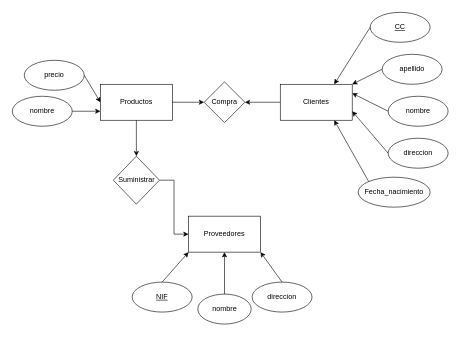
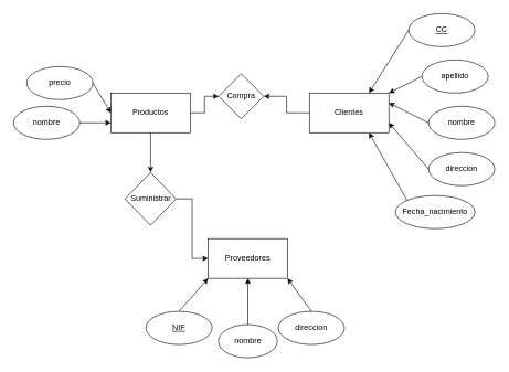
- <mxCell id="12" value="Compra" style="rhombus;whiteSpace=wrap;html=1;" vertex="1" parent="1"><mxGeometry x="340" y="136" width="68" height="68" as="geometry" /></mxCell>
+ <mxCell id="12" value="Compra" style="rhombus;whiteSpace=wrap;html=1;" vertex="1" parent="1"><mxGeometry x="330" y="111" width="68" height="68" as="geometry" /></mxCell>
